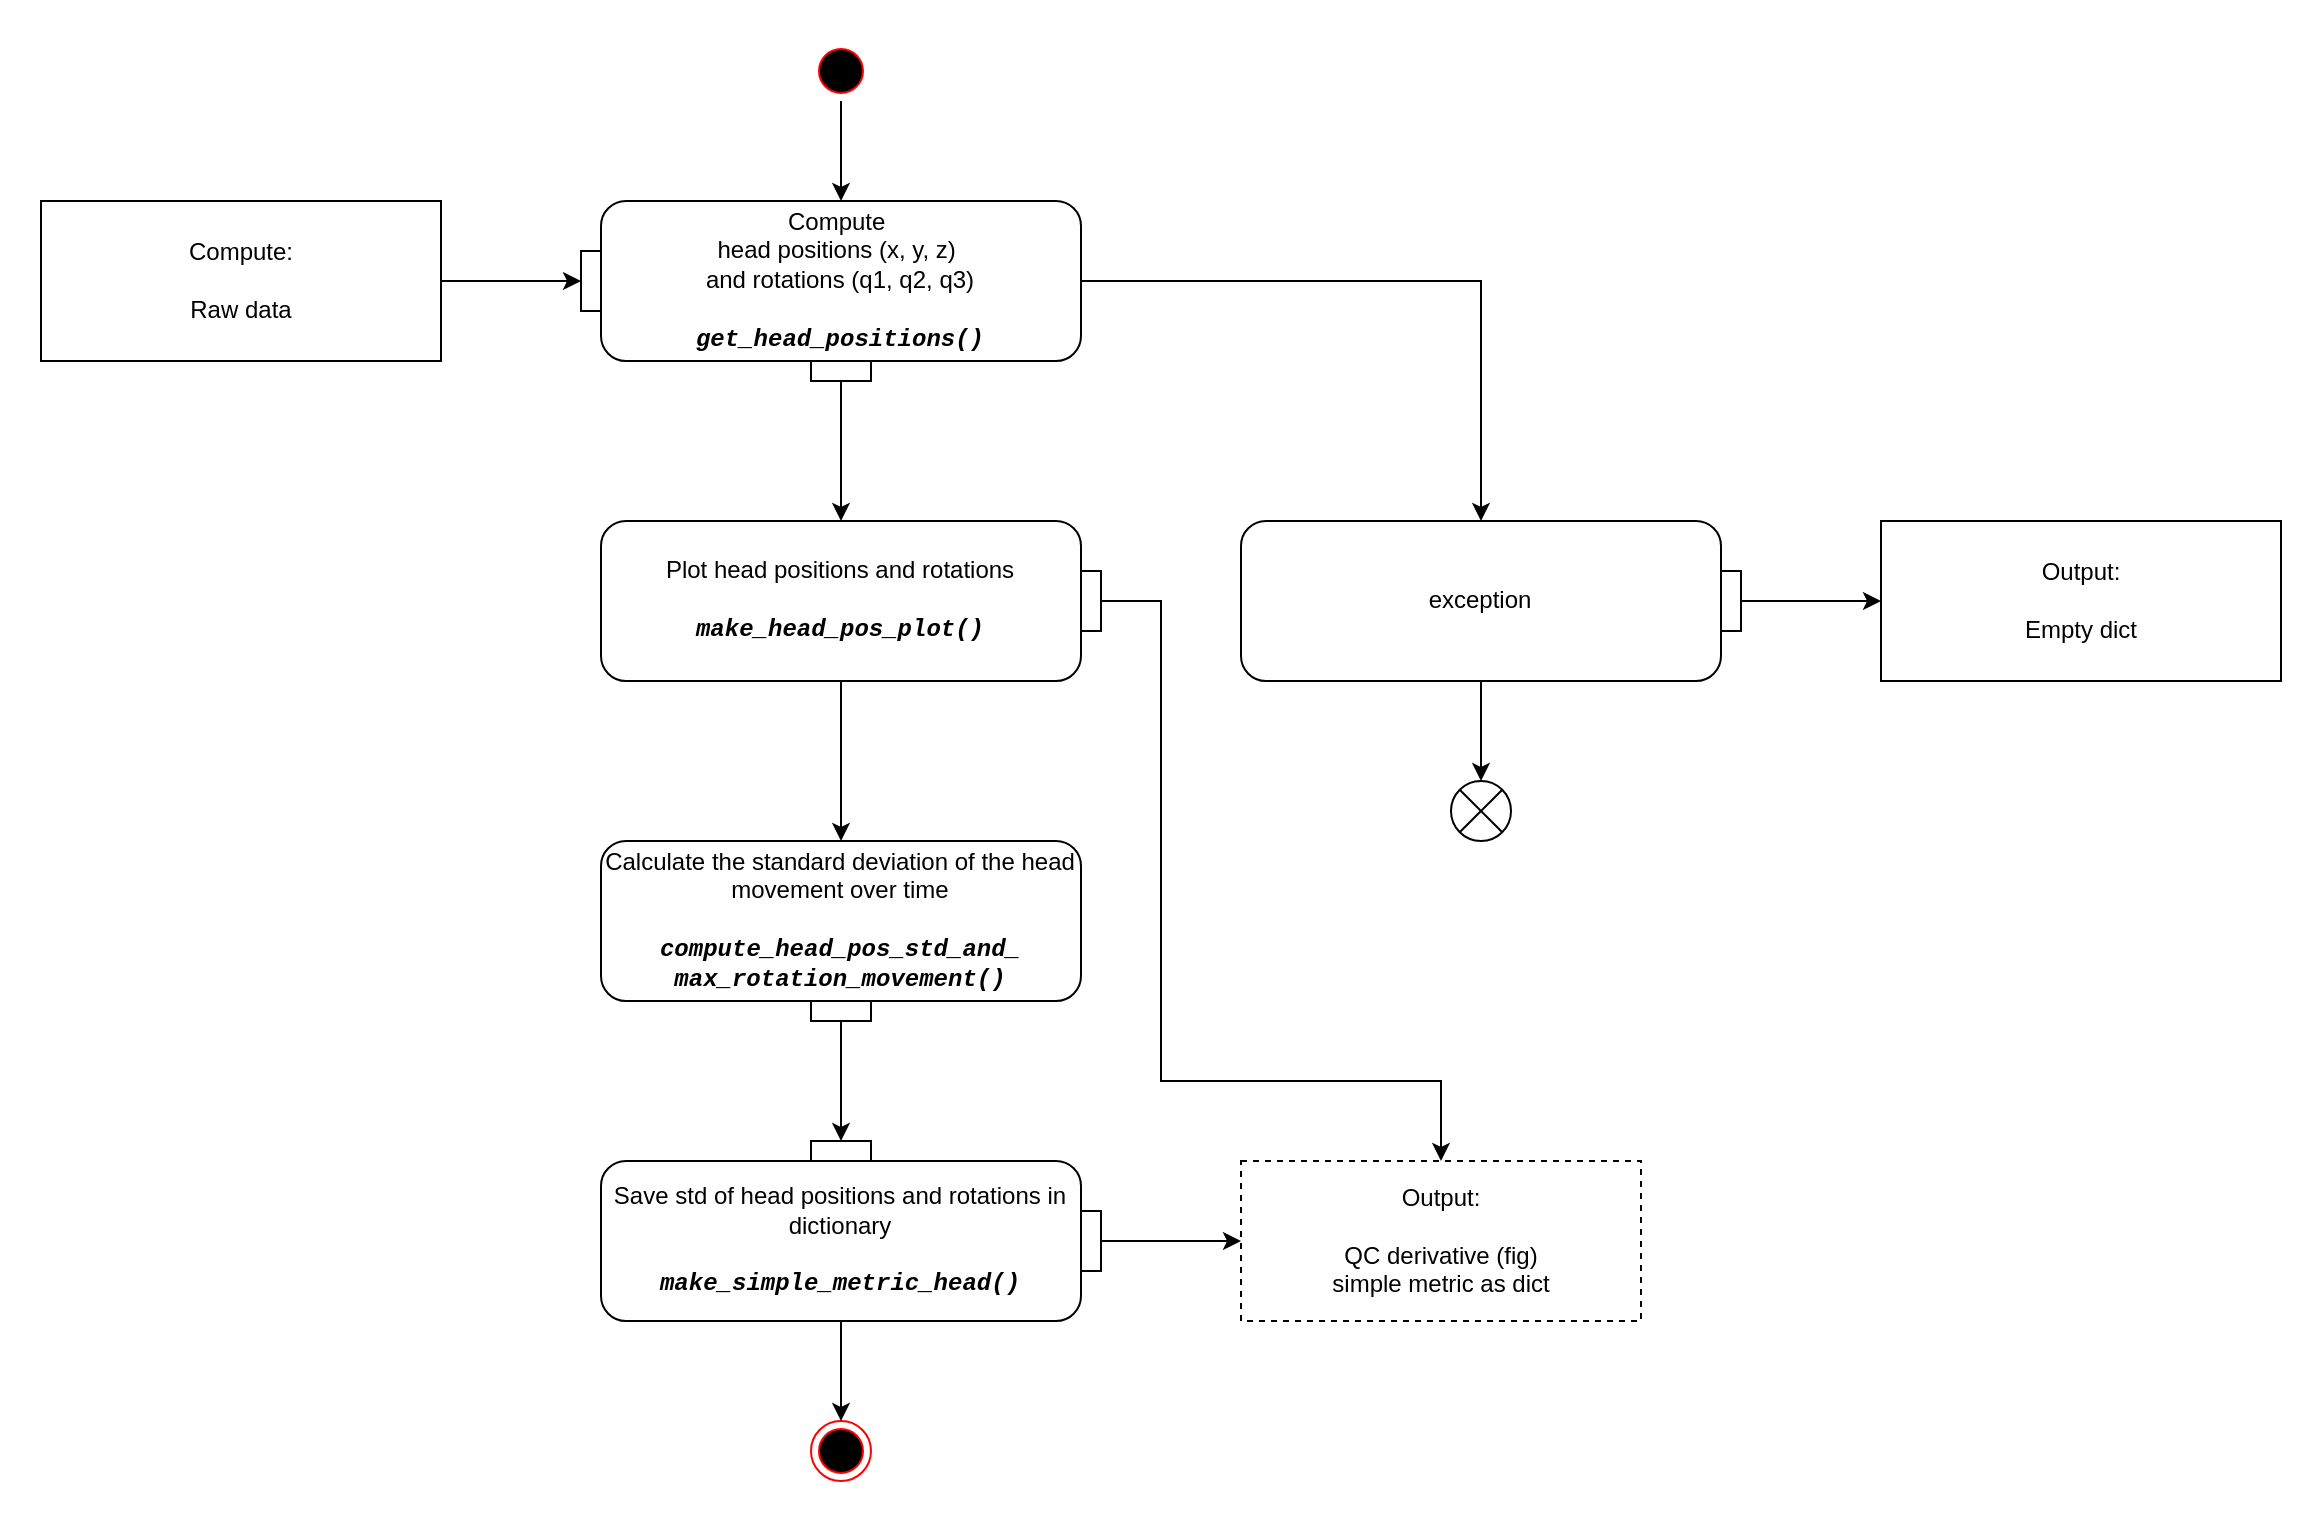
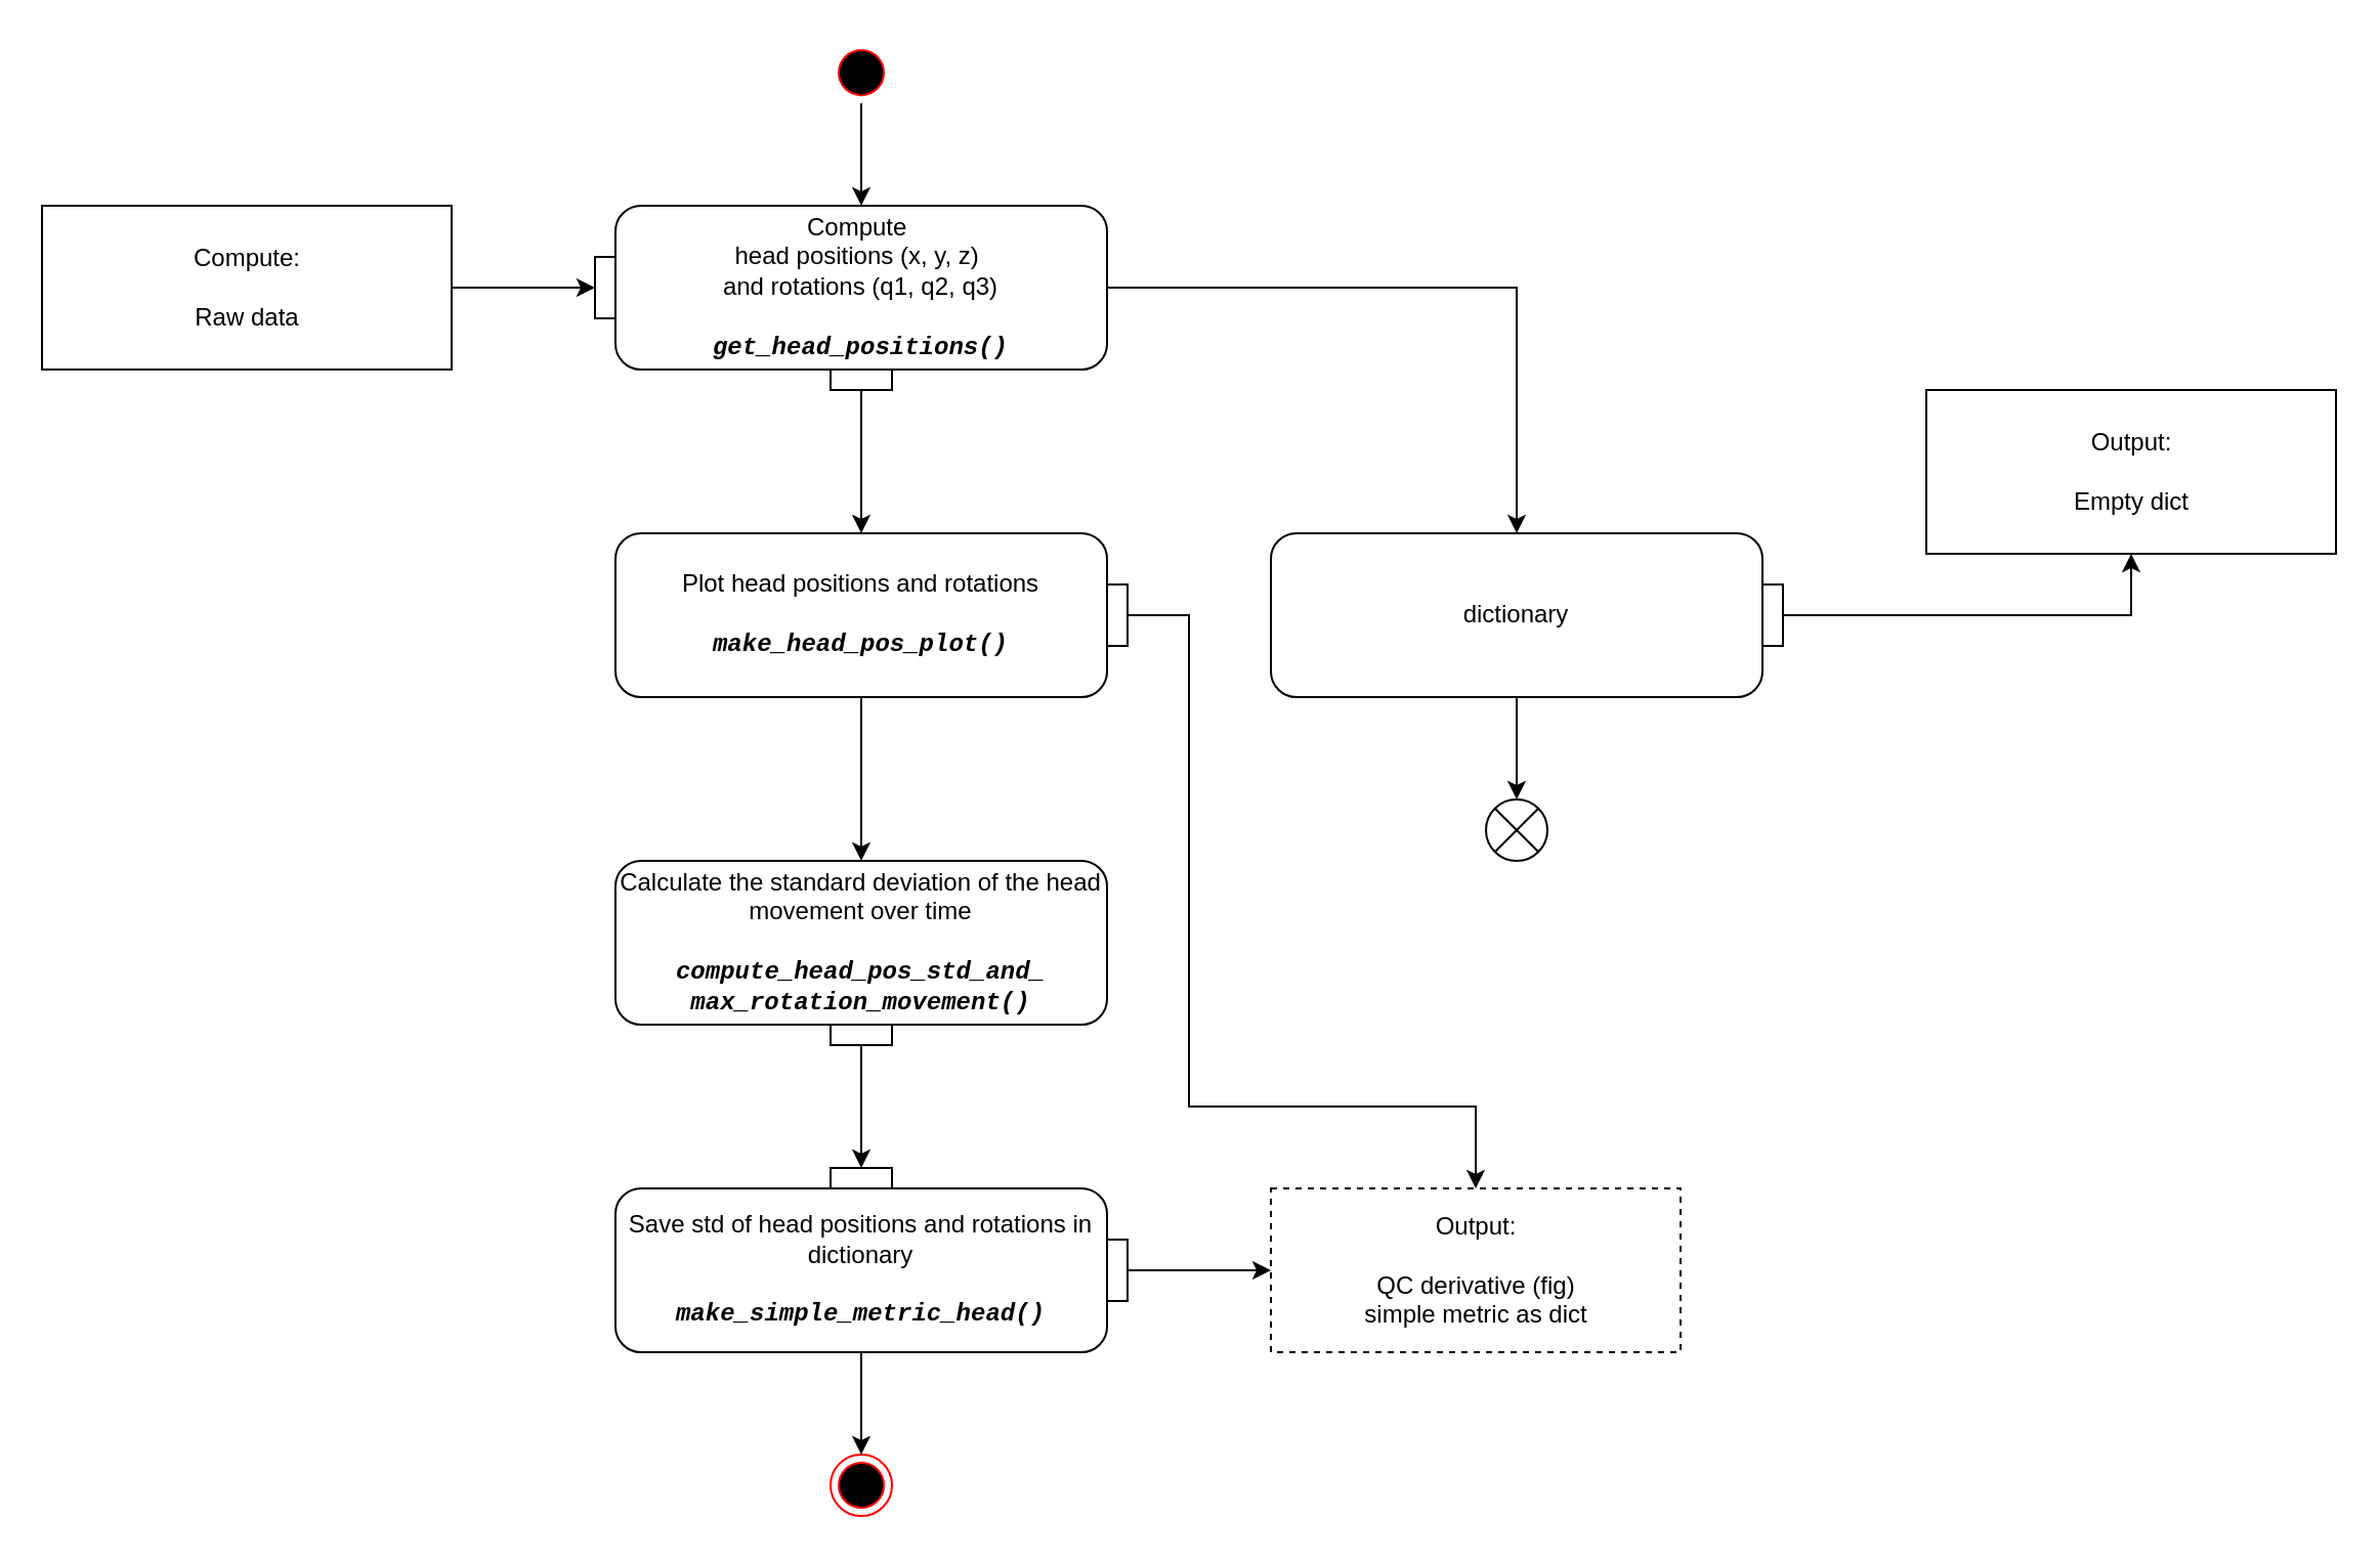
- <mxCell id="27" value="exception" style="html=1;align=center;verticalAlign=middle;rounded=1;absoluteArcSize=1;arcSize=25;dashed=0;fontFamily=Helvetica;fontSize=12;whiteSpace=wrap;container=0;noLabel=0;imageAlign=center;" vertex="1" parent="26"><mxGeometry width="240" height="80" as="geometry" /></mxCell>
+ <mxCell id="27" value="dictionary" style="html=1;align=center;verticalAlign=middle;rounded=1;absoluteArcSize=1;arcSize=25;dashed=0;fontFamily=Helvetica;fontSize=12;whiteSpace=wrap;container=0;noLabel=0;imageAlign=center;" vertex="1" parent="26"><mxGeometry width="240" height="80" as="geometry" /></mxCell>
- <mxCell id="10" value="Output:&lt;br&gt;&lt;br&gt;Empty dict" style="html=1;dashed=0;fontFamily=Helvetica;fontSize=12;fontColor=rgb(0, 0, 0);align=center;strokeColor=rgb(0, 0, 0);fillColor=rgb(255, 255, 255);" vertex="1" parent="1"><mxGeometry x="940" y="260" width="200" height="80" as="geometry" /></mxCell>
+ <mxCell id="10" value="Output:&lt;br&gt;&lt;br&gt;Empty dict" style="html=1;dashed=0;fontFamily=Helvetica;fontSize=12;fontColor=rgb(0, 0, 0);align=center;strokeColor=rgb(0, 0, 0);fillColor=rgb(255, 255, 255);" vertex="1" parent="1"><mxGeometry x="940" y="190" width="200" height="80" as="geometry" /></mxCell>
